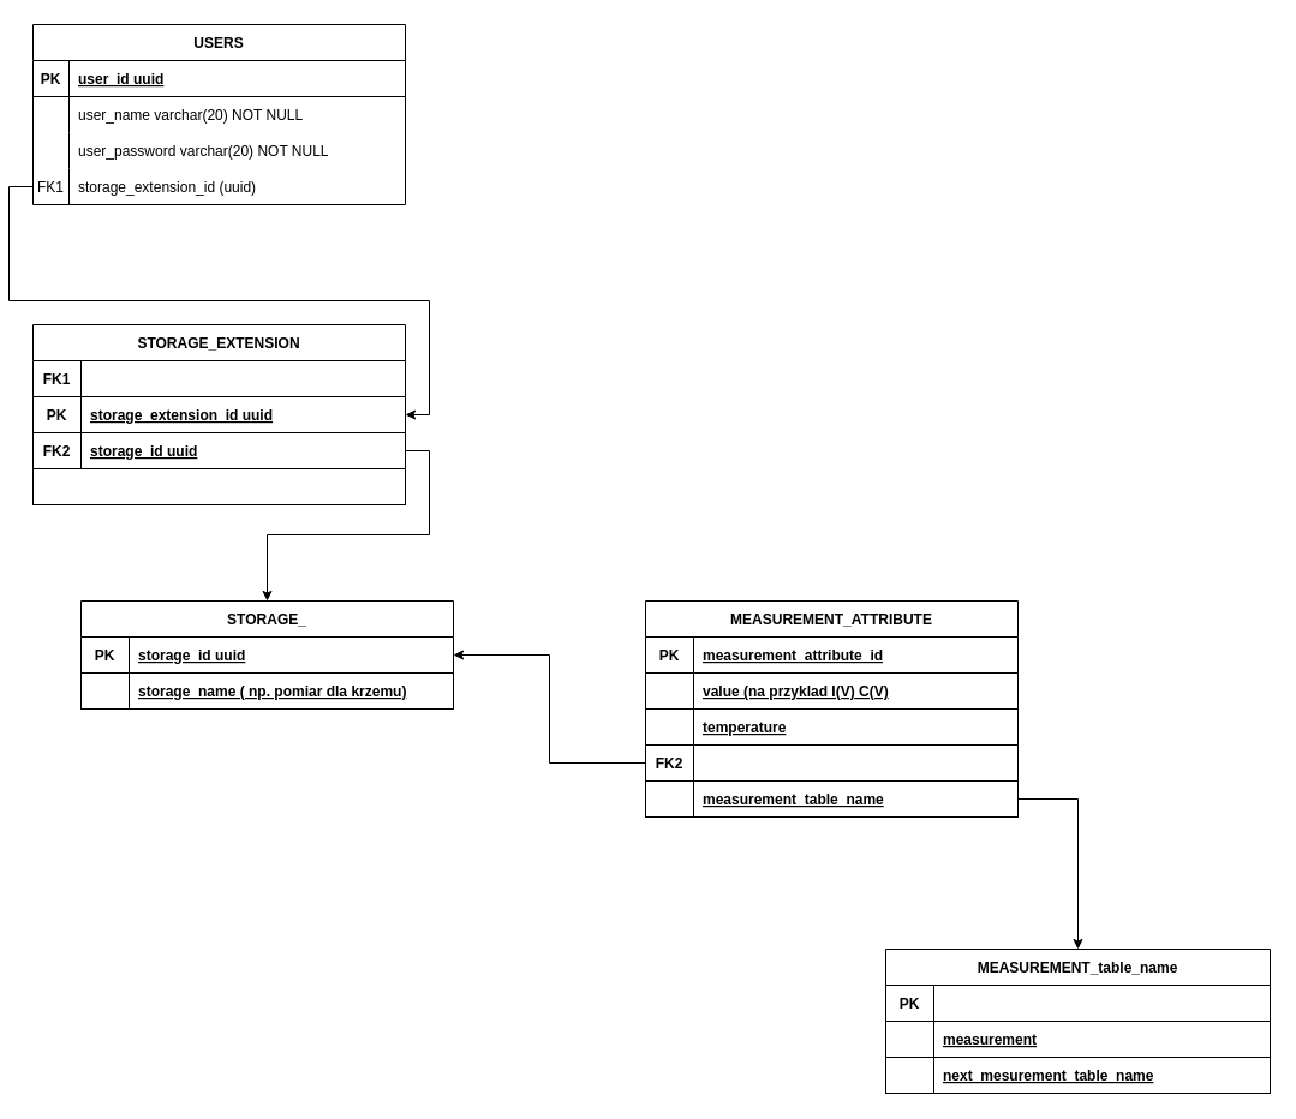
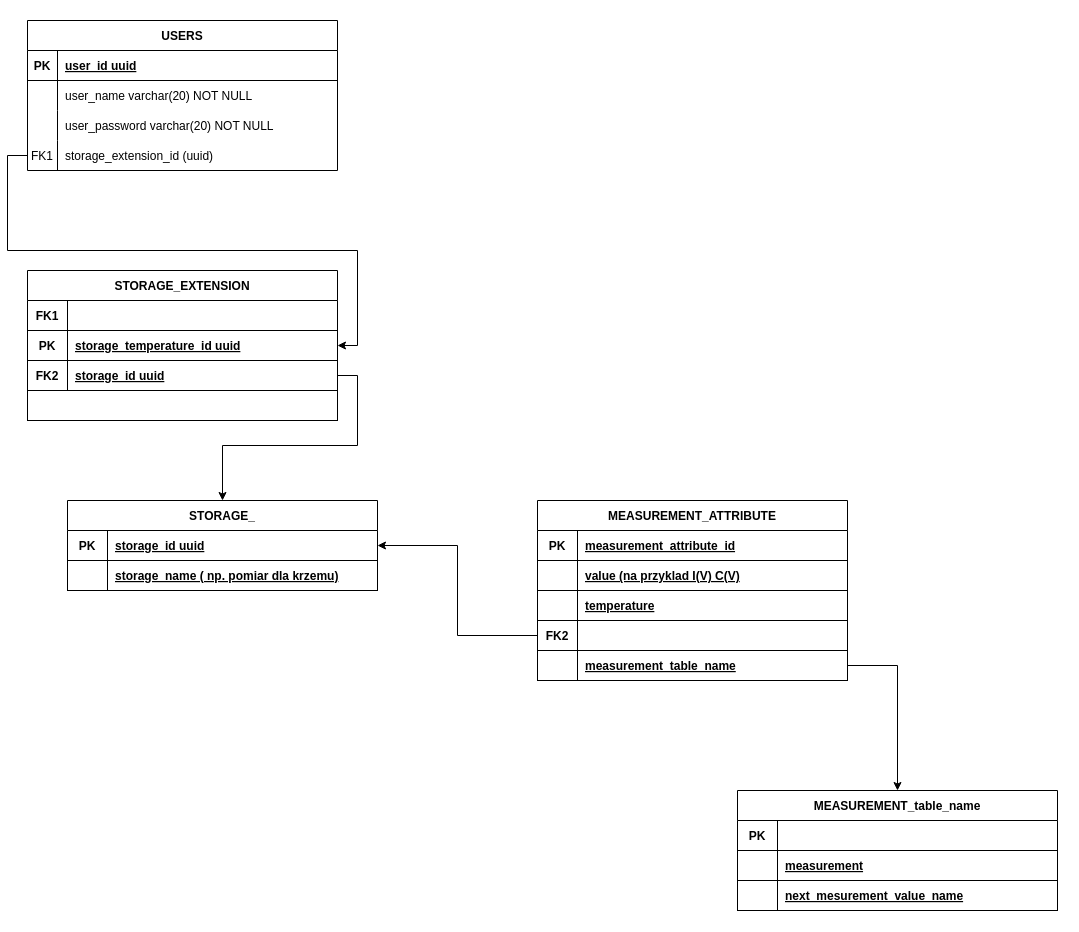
- <mxCell id="20" value="storage_extension_id uuid" style="shape=partialRectangle;overflow=hidden;connectable=0;fillColor=none;top=0;left=0;bottom=0;right=0;align=left;spacingLeft=6;fontStyle=5;" parent="18" vertex="1"><mxGeometry x="40" width="270" height="30" as="geometry"><mxRectangle width="270" height="30" as="alternateBounds" /></mxGeometry></mxCell>
+ <mxCell id="20" value="storage_temperature_id uuid" style="shape=partialRectangle;overflow=hidden;connectable=0;fillColor=none;top=0;left=0;bottom=0;right=0;align=left;spacingLeft=6;fontStyle=5;" parent="18" vertex="1"><mxGeometry x="40" width="270" height="30" as="geometry"><mxRectangle width="270" height="30" as="alternateBounds" /></mxGeometry></mxCell>
- <mxCell id="43" value="next_mesurement_table_name" style="shape=partialRectangle;overflow=hidden;connectable=0;fillColor=none;top=0;left=0;bottom=0;right=0;align=left;spacingLeft=6;fontStyle=5;" parent="41" vertex="1"><mxGeometry x="40" width="280" height="30" as="geometry"><mxRectangle width="280" height="30" as="alternateBounds" /></mxGeometry></mxCell>
+ <mxCell id="43" value="next_mesurement_value_name" style="shape=partialRectangle;overflow=hidden;connectable=0;fillColor=none;top=0;left=0;bottom=0;right=0;align=left;spacingLeft=6;fontStyle=5;" parent="41" vertex="1"><mxGeometry x="40" width="280" height="30" as="geometry"><mxRectangle width="280" height="30" as="alternateBounds" /></mxGeometry></mxCell>
